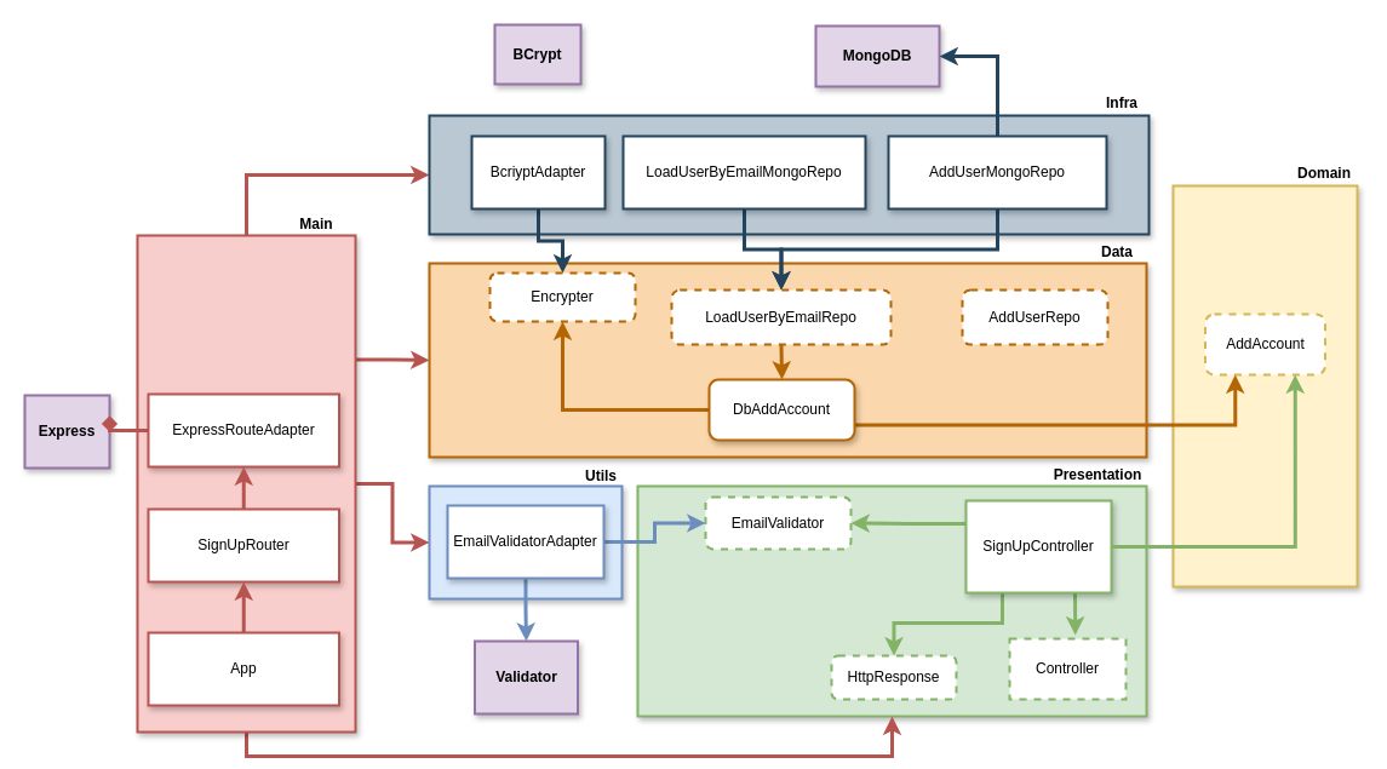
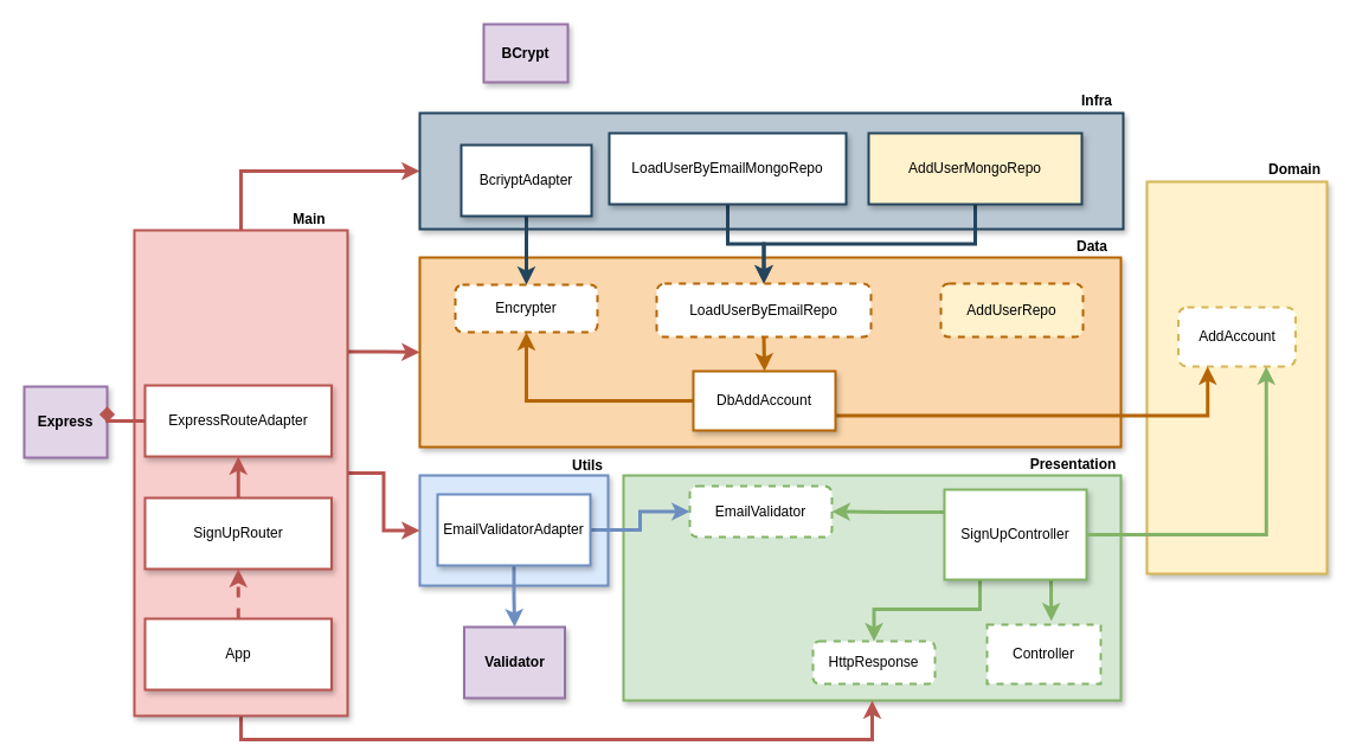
- <mxCell id="8" value="MongoDB" style="rounded=0;whiteSpace=wrap;html=1;perimeterSpacing=0;strokeWidth=2;shadow=1;glass=0;sketch=0;fontStyle=1;fillColor=#e1d5e7;strokeColor=#9673a6;" vertex="1" parent="1"><mxGeometry x="673" y="21" width="102" height="50" as="geometry" /></mxCell>
- <mxCell id="44" style="edgeStyle=orthogonalEdgeStyle;rounded=0;orthogonalLoop=1;jettySize=auto;html=1;exitX=0.5;exitY=0;exitDx=0;exitDy=0;entryX=1;entryY=0.5;entryDx=0;entryDy=0;strokeColor=#23445D;strokeWidth=3;" edge="1" parent="1" source="45" target="8"><mxGeometry relative="1" as="geometry" /></mxCell>
- <mxCell id="40" value="BcriyptAdapter" style="rounded=0;whiteSpace=wrap;html=1;perimeterSpacing=0;strokeWidth=2;shadow=1;glass=0;sketch=0;fontStyle=0;strokeColor=#23445D;" vertex="1" parent="1"><mxGeometry x="389" y="112" width="110" height="60" as="geometry" /></mxCell>
+ <mxCell id="40" value="BcriyptAdapter" style="rounded=0;whiteSpace=wrap;html=1;perimeterSpacing=0;strokeWidth=2;shadow=1;glass=0;sketch=0;fontStyle=0;strokeColor=#23445D;" vertex="1" parent="1"><mxGeometry x="389" y="122" width="110" height="60" as="geometry" /></mxCell>
- <mxCell id="45" value="AddUserMongoRepo" style="rounded=0;whiteSpace=wrap;html=1;perimeterSpacing=0;strokeWidth=2;shadow=1;glass=0;sketch=0;fontStyle=0;strokeColor=#23445D;" vertex="1" parent="1"><mxGeometry x="733" y="112" width="180" height="60" as="geometry" /></mxCell>
+ <mxCell id="45" value="AddUserMongoRepo" style="rounded=0;whiteSpace=wrap;html=1;perimeterSpacing=0;strokeWidth=2;shadow=1;glass=0;sketch=0;fontStyle=0;strokeColor=#23445D;fillColor=#fff2cc;" vertex="1" parent="1"><mxGeometry x="733" y="112" width="180" height="60" as="geometry" /></mxCell>
- <mxCell id="49" value="Encrypter" style="rounded=1;whiteSpace=wrap;html=1;perimeterSpacing=0;strokeWidth=2;shadow=0;glass=0;sketch=0;fontStyle=0;strokeColor=#B46504;dashed=1;" vertex="1" parent="1"><mxGeometry x="404" y="225" width="120" height="40" as="geometry" /></mxCell>
+ <mxCell id="49" value="Encrypter" style="rounded=1;whiteSpace=wrap;html=1;perimeterSpacing=0;strokeWidth=2;shadow=0;glass=0;sketch=0;fontStyle=0;strokeColor=#B46504;dashed=1;" vertex="1" parent="1"><mxGeometry x="384" y="240" width="120" height="40" as="geometry" /></mxCell>
- <mxCell id="52" value="AddUserRepo" style="rounded=1;whiteSpace=wrap;html=1;perimeterSpacing=0;strokeWidth=2;shadow=0;glass=0;sketch=0;fontStyle=0;strokeColor=#B46504;dashed=1;" vertex="1" parent="1"><mxGeometry x="794" y="239" width="120" height="45" as="geometry" /></mxCell>
+ <mxCell id="52" value="AddUserRepo" style="rounded=1;whiteSpace=wrap;html=1;perimeterSpacing=0;strokeWidth=2;shadow=0;glass=0;sketch=0;fontStyle=0;strokeColor=#B46504;dashed=1;fillColor=#fff2cc;" vertex="1" parent="1"><mxGeometry x="794" y="239" width="120" height="45" as="geometry" /></mxCell>
- <mxCell id="48" value="DbAddAccount" style="whiteSpace=wrap;html=1;perimeterSpacing=0;strokeWidth=2;shadow=1;glass=0;sketch=0;fontStyle=0;strokeColor=#B46504;rounded=1;" vertex="1" parent="1"><mxGeometry x="585" y="313" width="120" height="50" as="geometry" /></mxCell>
+ <mxCell id="48" value="DbAddAccount" style="rounded=0;whiteSpace=wrap;html=1;perimeterSpacing=0;strokeWidth=2;shadow=1;glass=0;sketch=0;fontStyle=0;strokeColor=#B46504;" vertex="1" parent="1"><mxGeometry x="585" y="313" width="120" height="50" as="geometry" /></mxCell>
- <mxCell id="29" style="edgeStyle=orthogonalEdgeStyle;rounded=0;orthogonalLoop=1;jettySize=auto;html=1;exitX=0.5;exitY=0;exitDx=0;exitDy=0;entryX=0.5;entryY=1;entryDx=0;entryDy=0;strokeColor=#B85450;strokeWidth=3;" edge="1" parent="1" source="30" target="28"><mxGeometry relative="1" as="geometry" /></mxCell>
+ <mxCell id="29" style="edgeStyle=orthogonalEdgeStyle;rounded=0;orthogonalLoop=1;jettySize=auto;html=1;exitX=0.5;exitY=0;exitDx=0;exitDy=0;entryX=0.5;entryY=1;entryDx=0;entryDy=0;strokeColor=#B85450;strokeWidth=3;dashed=1;" edge="1" parent="1" source="30" target="28"><mxGeometry relative="1" as="geometry" /></mxCell>
